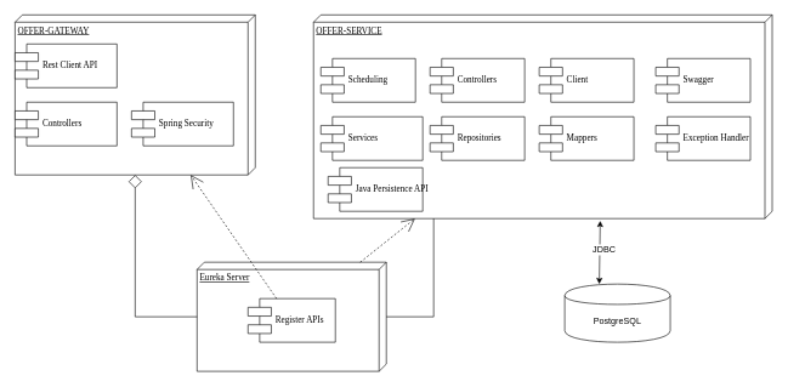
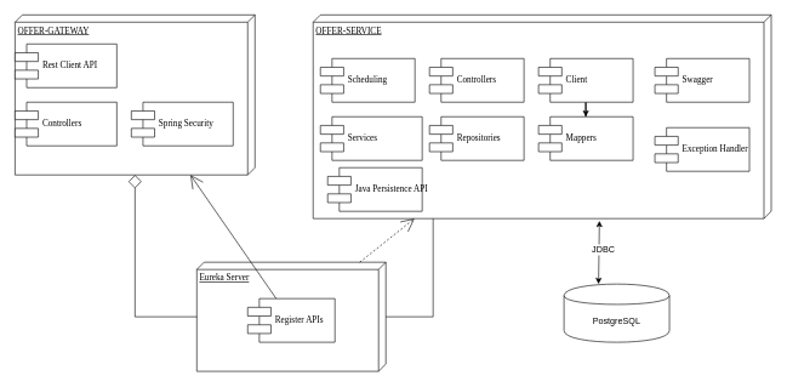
+ <mxCell id="17" value="" style="edgeStyle=orthogonalEdgeStyle;rounded=0;orthogonalLoop=1;jettySize=auto;html=1;" edge="1" parent="1" source="18" target="19"><mxGeometry relative="1" as="geometry" /></mxCell>
- <mxCell id="21" value="Exception Handler" style="shape=component;align=left;spacingLeft=36;rounded=0;shadow=0;comic=0;labelBackgroundColor=none;strokeWidth=1;fontFamily=Verdana;fontSize=12;html=1;" vertex="1" parent="1"><mxGeometry x="900" y="160" width="130" height="60" as="geometry" /></mxCell>
+ <mxCell id="21" value="Exception Handler" style="shape=component;align=left;spacingLeft=36;rounded=0;shadow=0;comic=0;labelBackgroundColor=none;strokeWidth=1;fontFamily=Verdana;fontSize=12;html=1;" vertex="1" parent="1"><mxGeometry x="900" y="175" width="130" height="60" as="geometry" /></mxCell>
- <mxCell id="8" style="edgeStyle=none;rounded=0;html=1;dashed=1;labelBackgroundColor=none;startArrow=none;startFill=0;startSize=8;endArrow=open;endFill=0;endSize=16;fontFamily=Verdana;fontSize=12;" parent="1" source="7" target="2" edge="1"><mxGeometry relative="1" as="geometry" /></mxCell>
+ <mxCell id="8" style="edgeStyle=none;rounded=0;html=1;dashed=0;labelBackgroundColor=none;startArrow=none;startFill=0;startSize=8;endArrow=open;endFill=0;endSize=16;fontFamily=Verdana;fontSize=12;" parent="1" source="7" target="2" edge="1"><mxGeometry relative="1" as="geometry" /></mxCell>
